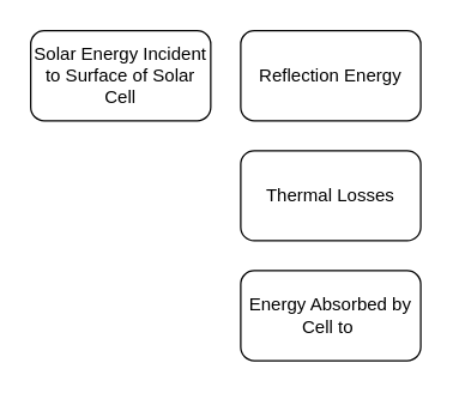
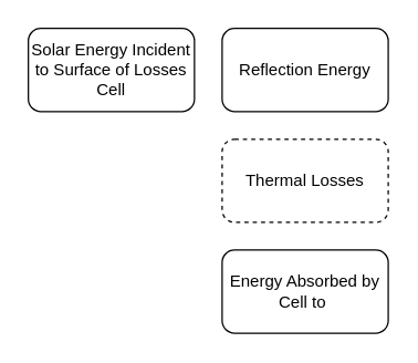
- <mxCell id="2" value="Solar Energy Incident to Surface of Solar Cell" style="rounded=1;whiteSpace=wrap;html=1;" parent="1" vertex="1"><mxGeometry x="20" y="20" width="120" height="60" as="geometry" /></mxCell>
+ <mxCell id="2" value="Solar Energy Incident to Surface of Losses Cell" style="rounded=1;whiteSpace=wrap;html=1;" parent="1" vertex="1"><mxGeometry x="20" y="20" width="120" height="60" as="geometry" /></mxCell>
- <mxCell id="4" value="Thermal Losses" style="rounded=1;whiteSpace=wrap;html=1;" parent="1" vertex="1"><mxGeometry x="160" y="100" width="120" height="60" as="geometry" /></mxCell>
+ <mxCell id="4" value="Thermal Losses" style="rounded=1;whiteSpace=wrap;html=1;dashed=1;" parent="1" vertex="1"><mxGeometry x="160" y="100" width="120" height="60" as="geometry" /></mxCell>
